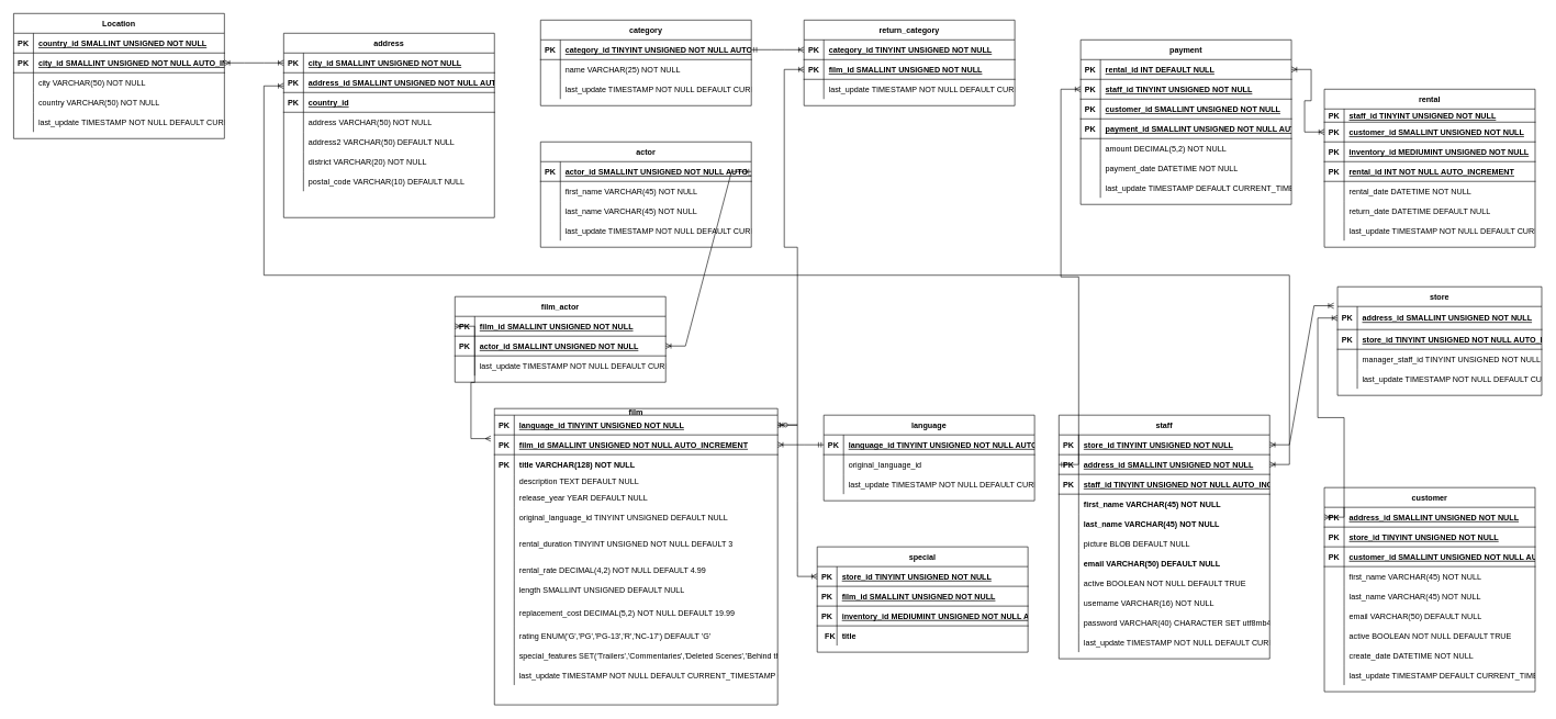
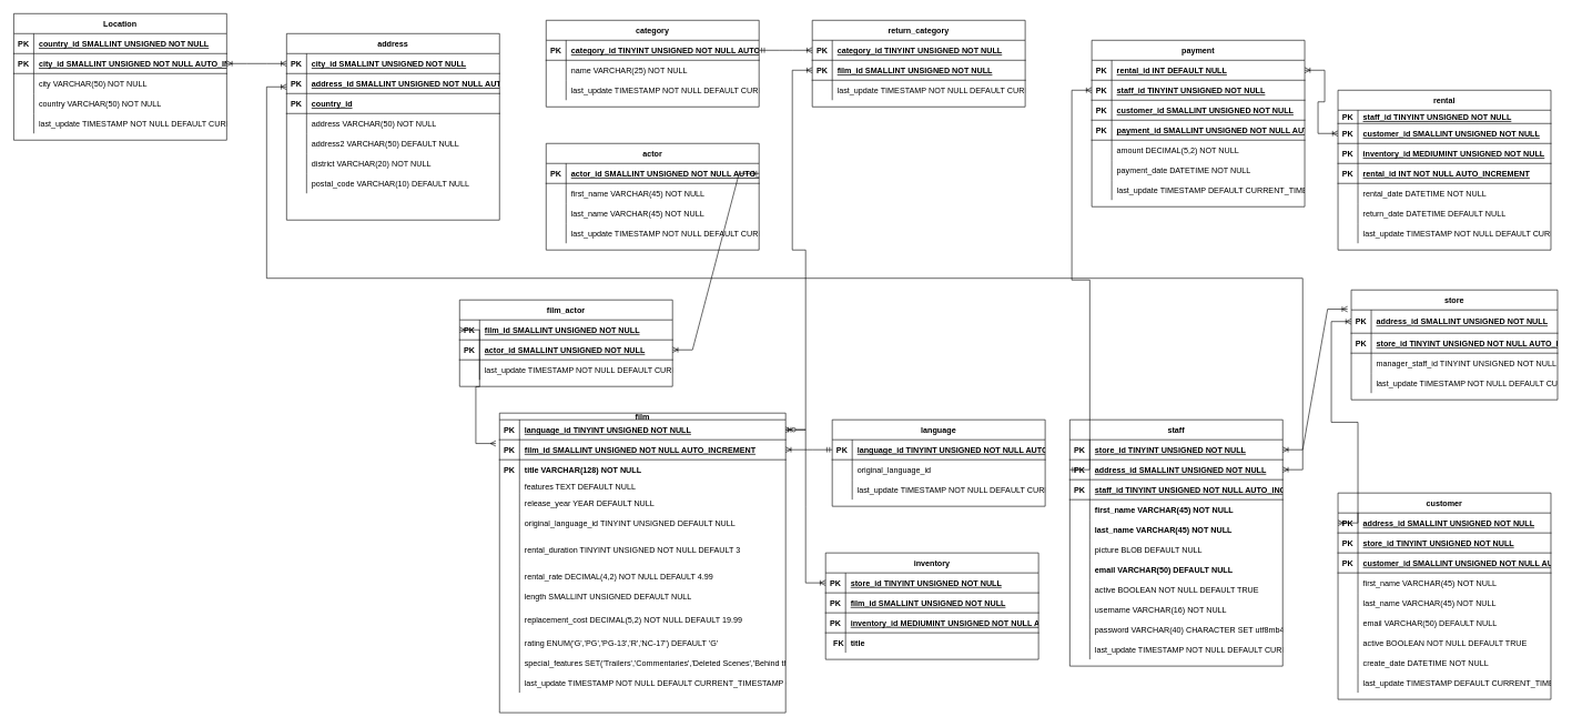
- <mxCell id="106" value="description TEXT DEFAULT NULL" style="shape=partialRectangle;overflow=hidden;connectable=0;fillColor=none;top=0;left=0;bottom=0;right=0;align=left;spacingLeft=6;" parent="104" vertex="1"><mxGeometry x="30" width="400" height="20" as="geometry"><mxRectangle width="400" height="20" as="alternateBounds" /></mxGeometry></mxCell>
+ <mxCell id="106" value="features TEXT DEFAULT NULL" style="shape=partialRectangle;overflow=hidden;connectable=0;fillColor=none;top=0;left=0;bottom=0;right=0;align=left;spacingLeft=6;" parent="104" vertex="1"><mxGeometry x="30" width="400" height="20" as="geometry"><mxRectangle width="400" height="20" as="alternateBounds" /></mxGeometry></mxCell>
- <mxCell id="154" value="special" style="shape=table;startSize=30;container=1;collapsible=1;childLayout=tableLayout;fixedRows=1;rowLines=0;fontStyle=1;align=center;resizeLast=1;" parent="1" vertex="1"><mxGeometry x="1240" y="830" width="320" height="160" as="geometry" /></mxCell>
+ <mxCell id="154" value="inventory" style="shape=table;startSize=30;container=1;collapsible=1;childLayout=tableLayout;fixedRows=1;rowLines=0;fontStyle=1;align=center;resizeLast=1;" parent="1" vertex="1"><mxGeometry x="1240" y="830" width="320" height="160" as="geometry" /></mxCell>
